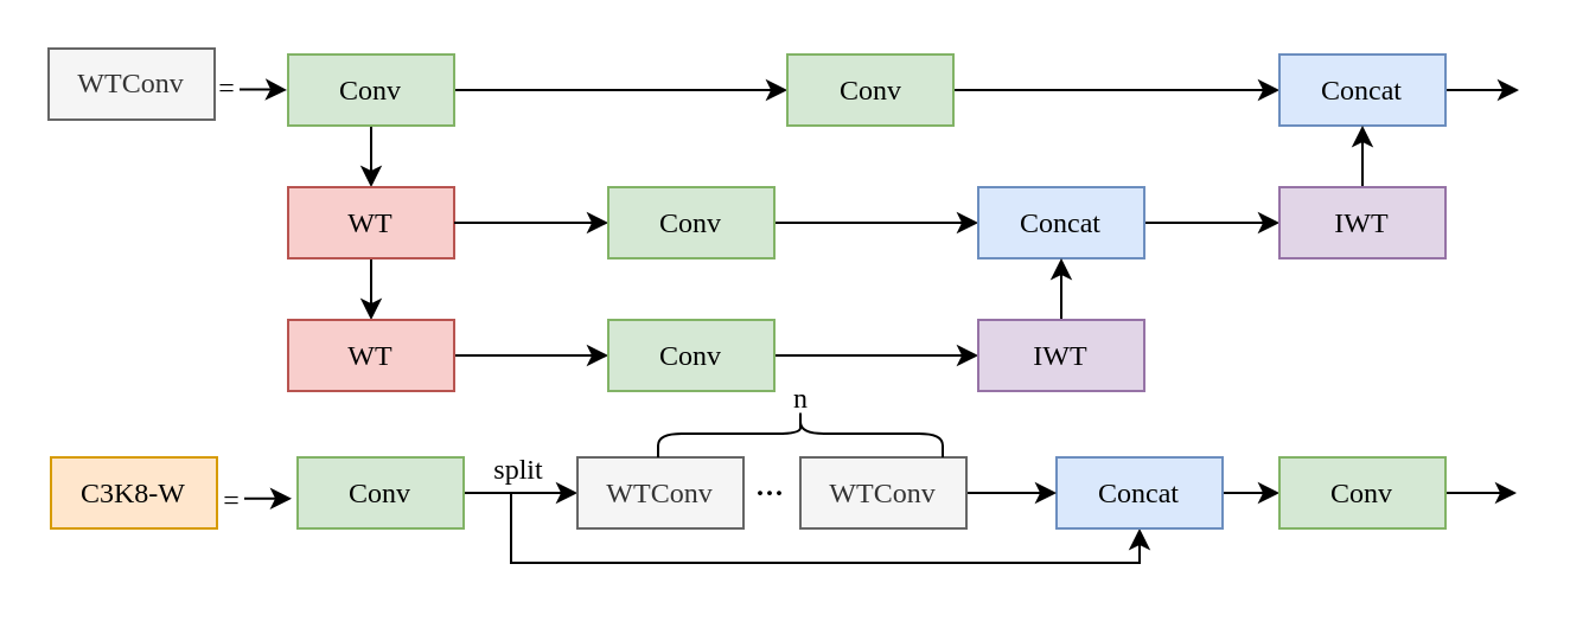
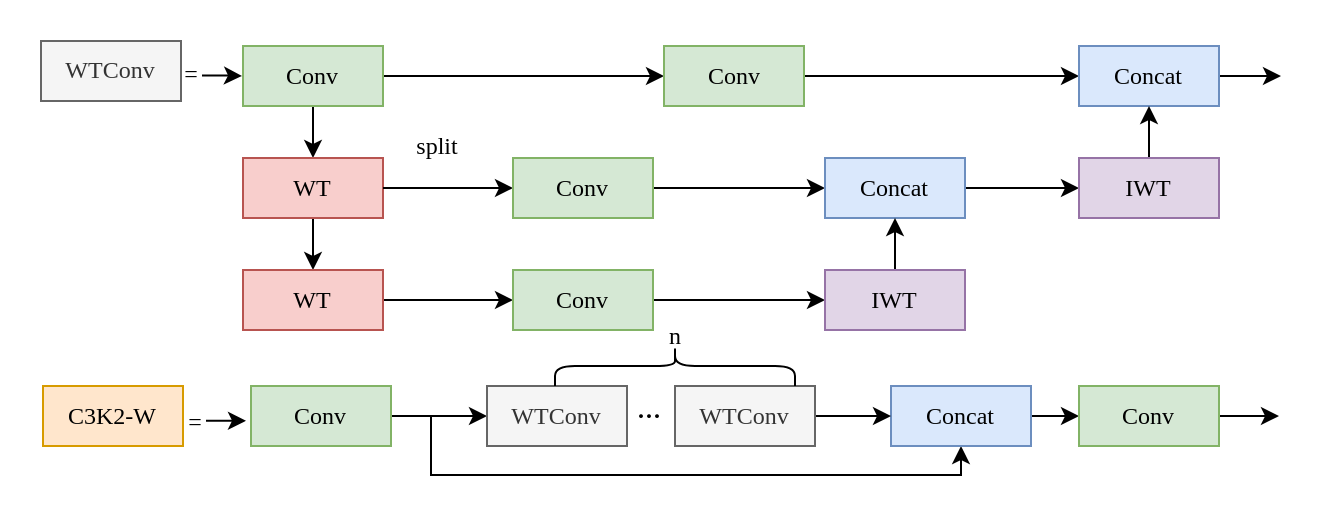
- <mxCell id="15" value="sp&lt;span style=&quot;background-color: transparent; color: light-dark(rgb(0, 0, 0), rgb(255, 255, 255));&quot;&gt;lit&lt;/span&gt;" style="text;html=1;align=center;verticalAlign=middle;resizable=0;points=[];autosize=1;strokeColor=none;fillColor=none;fontSize=12;fontFamily=Times New Roman;" parent="1" vertex="1"><mxGeometry x="197.5" y="182.5" width="40" height="30" as="geometry" /></mxCell>
+ <mxCell id="15" value="sp&lt;span style=&quot;background-color: transparent; color: light-dark(rgb(0, 0, 0), rgb(255, 255, 255));&quot;&gt;lit&lt;/span&gt;" style="text;html=1;align=center;verticalAlign=middle;resizable=0;points=[];autosize=1;strokeColor=none;fillColor=none;fontSize=12;fontFamily=Times New Roman;" parent="1" vertex="1"><mxGeometry x="197.5" y="57.5" width="40" height="30" as="geometry" /></mxCell>
- <mxCell id="13" value="C3K8-W" style="rounded=0;whiteSpace=wrap;html=1;fillColor=#ffe6cc;fontSize=12;fontFamily=Times New Roman;strokeColor=#d79b00;" parent="1" vertex="1"><mxGeometry x="21" y="192.5" width="70" height="30" as="geometry" /></mxCell>
+ <mxCell id="13" value="C3K2-W" style="rounded=0;whiteSpace=wrap;html=1;fillColor=#ffe6cc;fontSize=12;fontFamily=Times New Roman;strokeColor=#d79b00;" parent="1" vertex="1"><mxGeometry x="21" y="192.5" width="70" height="30" as="geometry" /></mxCell>
